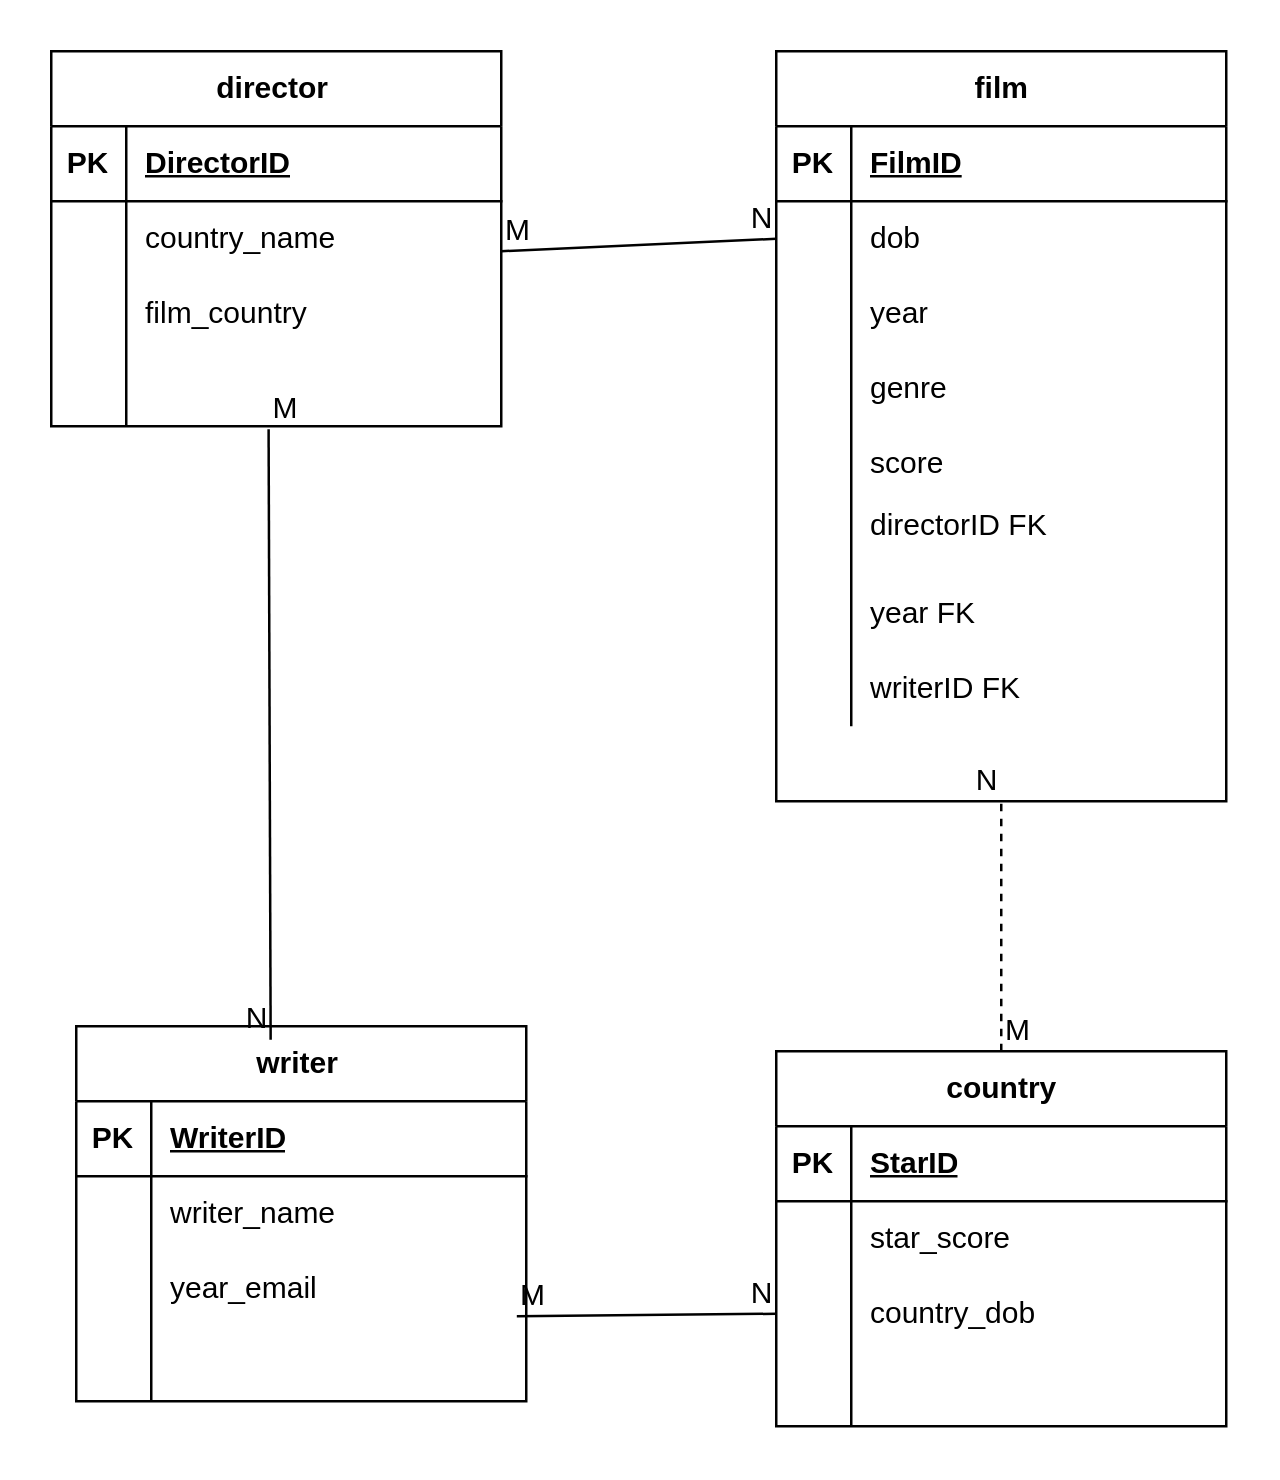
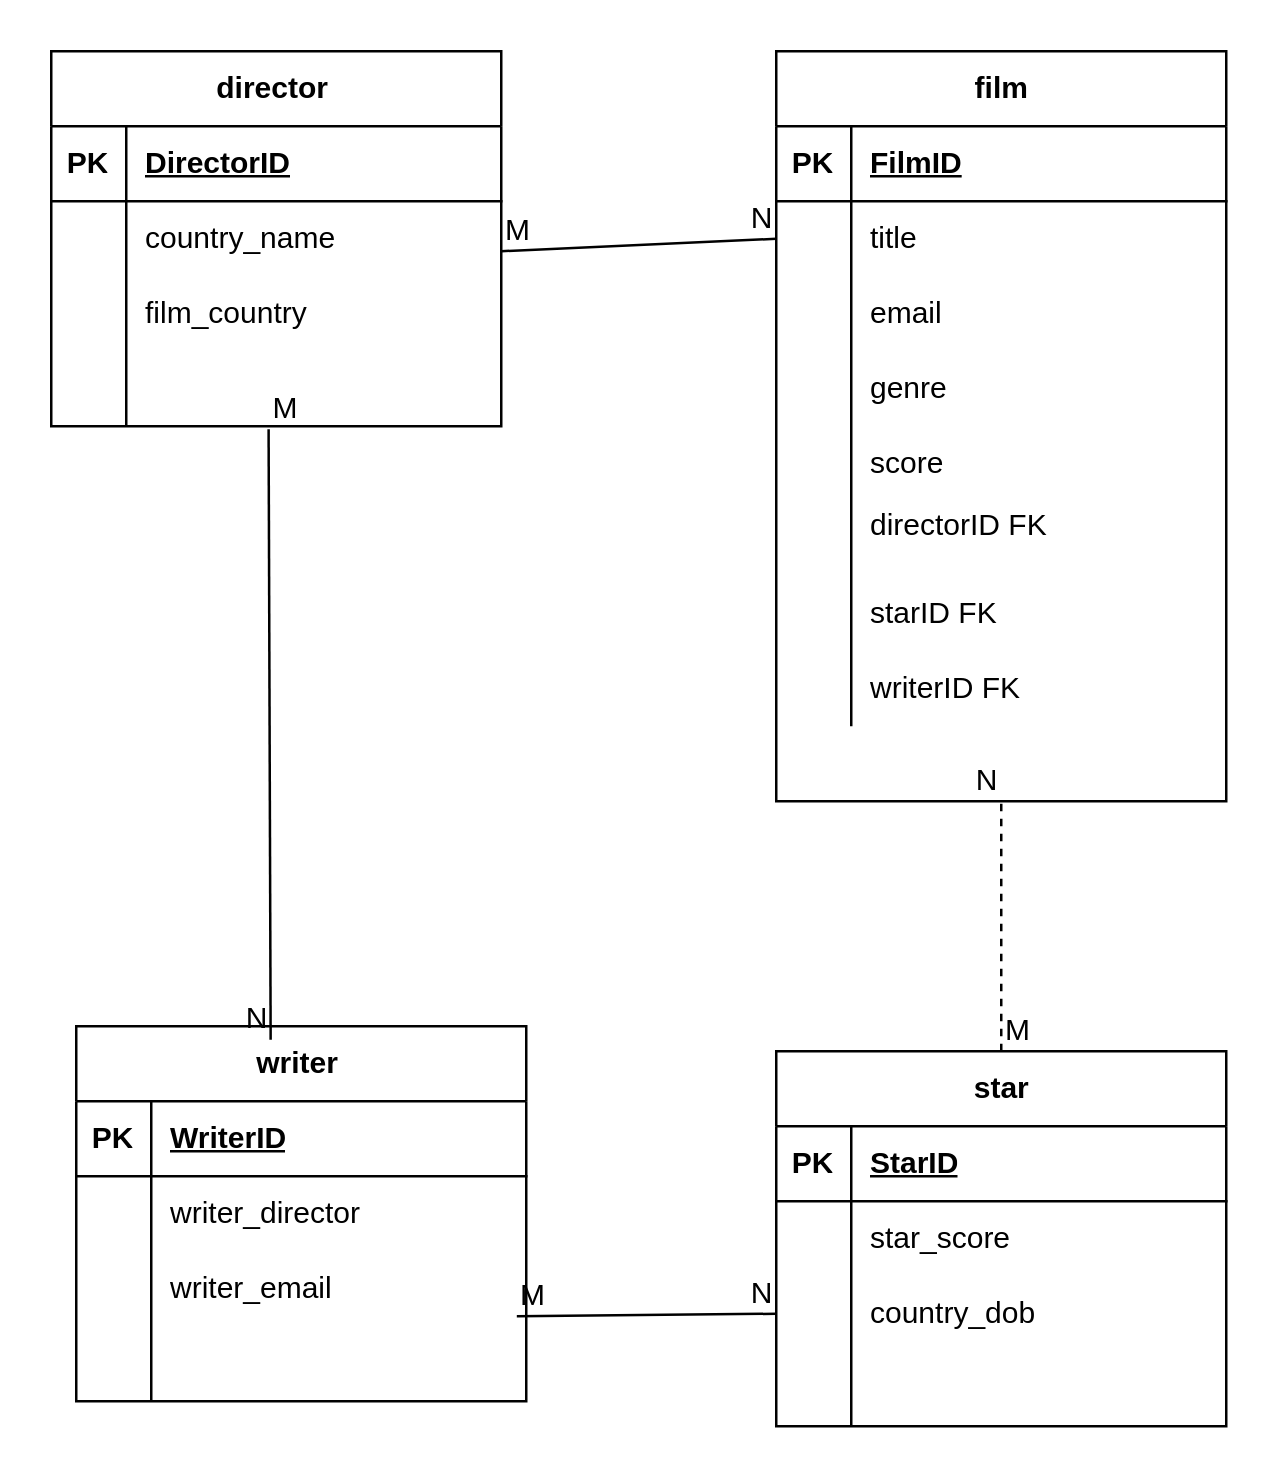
- <mxCell id="21" value="dob" style="shape=partialRectangle;connectable=0;fillColor=none;top=0;left=0;bottom=0;right=0;align=left;spacingLeft=6;overflow=hidden;whiteSpace=wrap;html=1;" parent="19" vertex="1"><mxGeometry x="30" width="150" height="30" as="geometry"><mxRectangle width="150" height="30" as="alternateBounds" /></mxGeometry></mxCell>
+ <mxCell id="21" value="title" style="shape=partialRectangle;connectable=0;fillColor=none;top=0;left=0;bottom=0;right=0;align=left;spacingLeft=6;overflow=hidden;whiteSpace=wrap;html=1;" parent="19" vertex="1"><mxGeometry x="30" width="150" height="30" as="geometry"><mxRectangle width="150" height="30" as="alternateBounds" /></mxGeometry></mxCell>
- <mxCell id="24" value="year" style="shape=partialRectangle;connectable=0;fillColor=none;top=0;left=0;bottom=0;right=0;align=left;spacingLeft=6;overflow=hidden;whiteSpace=wrap;html=1;" parent="22" vertex="1"><mxGeometry x="30" width="150" height="30" as="geometry"><mxRectangle width="150" height="30" as="alternateBounds" /></mxGeometry></mxCell>
+ <mxCell id="24" value="email" style="shape=partialRectangle;connectable=0;fillColor=none;top=0;left=0;bottom=0;right=0;align=left;spacingLeft=6;overflow=hidden;whiteSpace=wrap;html=1;" parent="22" vertex="1"><mxGeometry x="30" width="150" height="30" as="geometry"><mxRectangle width="150" height="30" as="alternateBounds" /></mxGeometry></mxCell>
- <mxCell id="36" value="year FK" style="shape=partialRectangle;connectable=0;fillColor=none;top=0;left=0;bottom=0;right=0;align=left;spacingLeft=6;overflow=hidden;whiteSpace=wrap;html=1;" parent="34" vertex="1"><mxGeometry x="30" width="150" height="30" as="geometry"><mxRectangle width="150" height="30" as="alternateBounds" /></mxGeometry></mxCell>
+ <mxCell id="36" value="starID FK" style="shape=partialRectangle;connectable=0;fillColor=none;top=0;left=0;bottom=0;right=0;align=left;spacingLeft=6;overflow=hidden;whiteSpace=wrap;html=1;" parent="34" vertex="1"><mxGeometry x="30" width="150" height="30" as="geometry"><mxRectangle width="150" height="30" as="alternateBounds" /></mxGeometry></mxCell>
- <mxCell id="53" value="country" style="shape=table;startSize=30;container=1;collapsible=1;childLayout=tableLayout;fixedRows=1;rowLines=0;fontStyle=1;align=center;resizeLast=1;html=1;" parent="1" vertex="1"><mxGeometry x="310" y="420" width="180" height="150" as="geometry" /></mxCell>
+ <mxCell id="53" value="star" style="shape=table;startSize=30;container=1;collapsible=1;childLayout=tableLayout;fixedRows=1;rowLines=0;fontStyle=1;align=center;resizeLast=1;html=1;" parent="1" vertex="1"><mxGeometry x="310" y="420" width="180" height="150" as="geometry" /></mxCell>
- <mxCell id="46" value="writer_name" style="shape=partialRectangle;connectable=0;fillColor=none;top=0;left=0;bottom=0;right=0;align=left;spacingLeft=6;overflow=hidden;whiteSpace=wrap;html=1;" parent="44" vertex="1"><mxGeometry x="30" width="150" height="30" as="geometry"><mxRectangle width="150" height="30" as="alternateBounds" /></mxGeometry></mxCell>
+ <mxCell id="46" value="writer_director" style="shape=partialRectangle;connectable=0;fillColor=none;top=0;left=0;bottom=0;right=0;align=left;spacingLeft=6;overflow=hidden;whiteSpace=wrap;html=1;" parent="44" vertex="1"><mxGeometry x="30" width="150" height="30" as="geometry"><mxRectangle width="150" height="30" as="alternateBounds" /></mxGeometry></mxCell>
- <mxCell id="49" value="year_email" style="shape=partialRectangle;connectable=0;fillColor=none;top=0;left=0;bottom=0;right=0;align=left;spacingLeft=6;overflow=hidden;whiteSpace=wrap;html=1;" parent="47" vertex="1"><mxGeometry x="30" width="150" height="30" as="geometry"><mxRectangle width="150" height="30" as="alternateBounds" /></mxGeometry></mxCell>
+ <mxCell id="49" value="writer_email" style="shape=partialRectangle;connectable=0;fillColor=none;top=0;left=0;bottom=0;right=0;align=left;spacingLeft=6;overflow=hidden;whiteSpace=wrap;html=1;" parent="47" vertex="1"><mxGeometry x="30" width="150" height="30" as="geometry"><mxRectangle width="150" height="30" as="alternateBounds" /></mxGeometry></mxCell>
